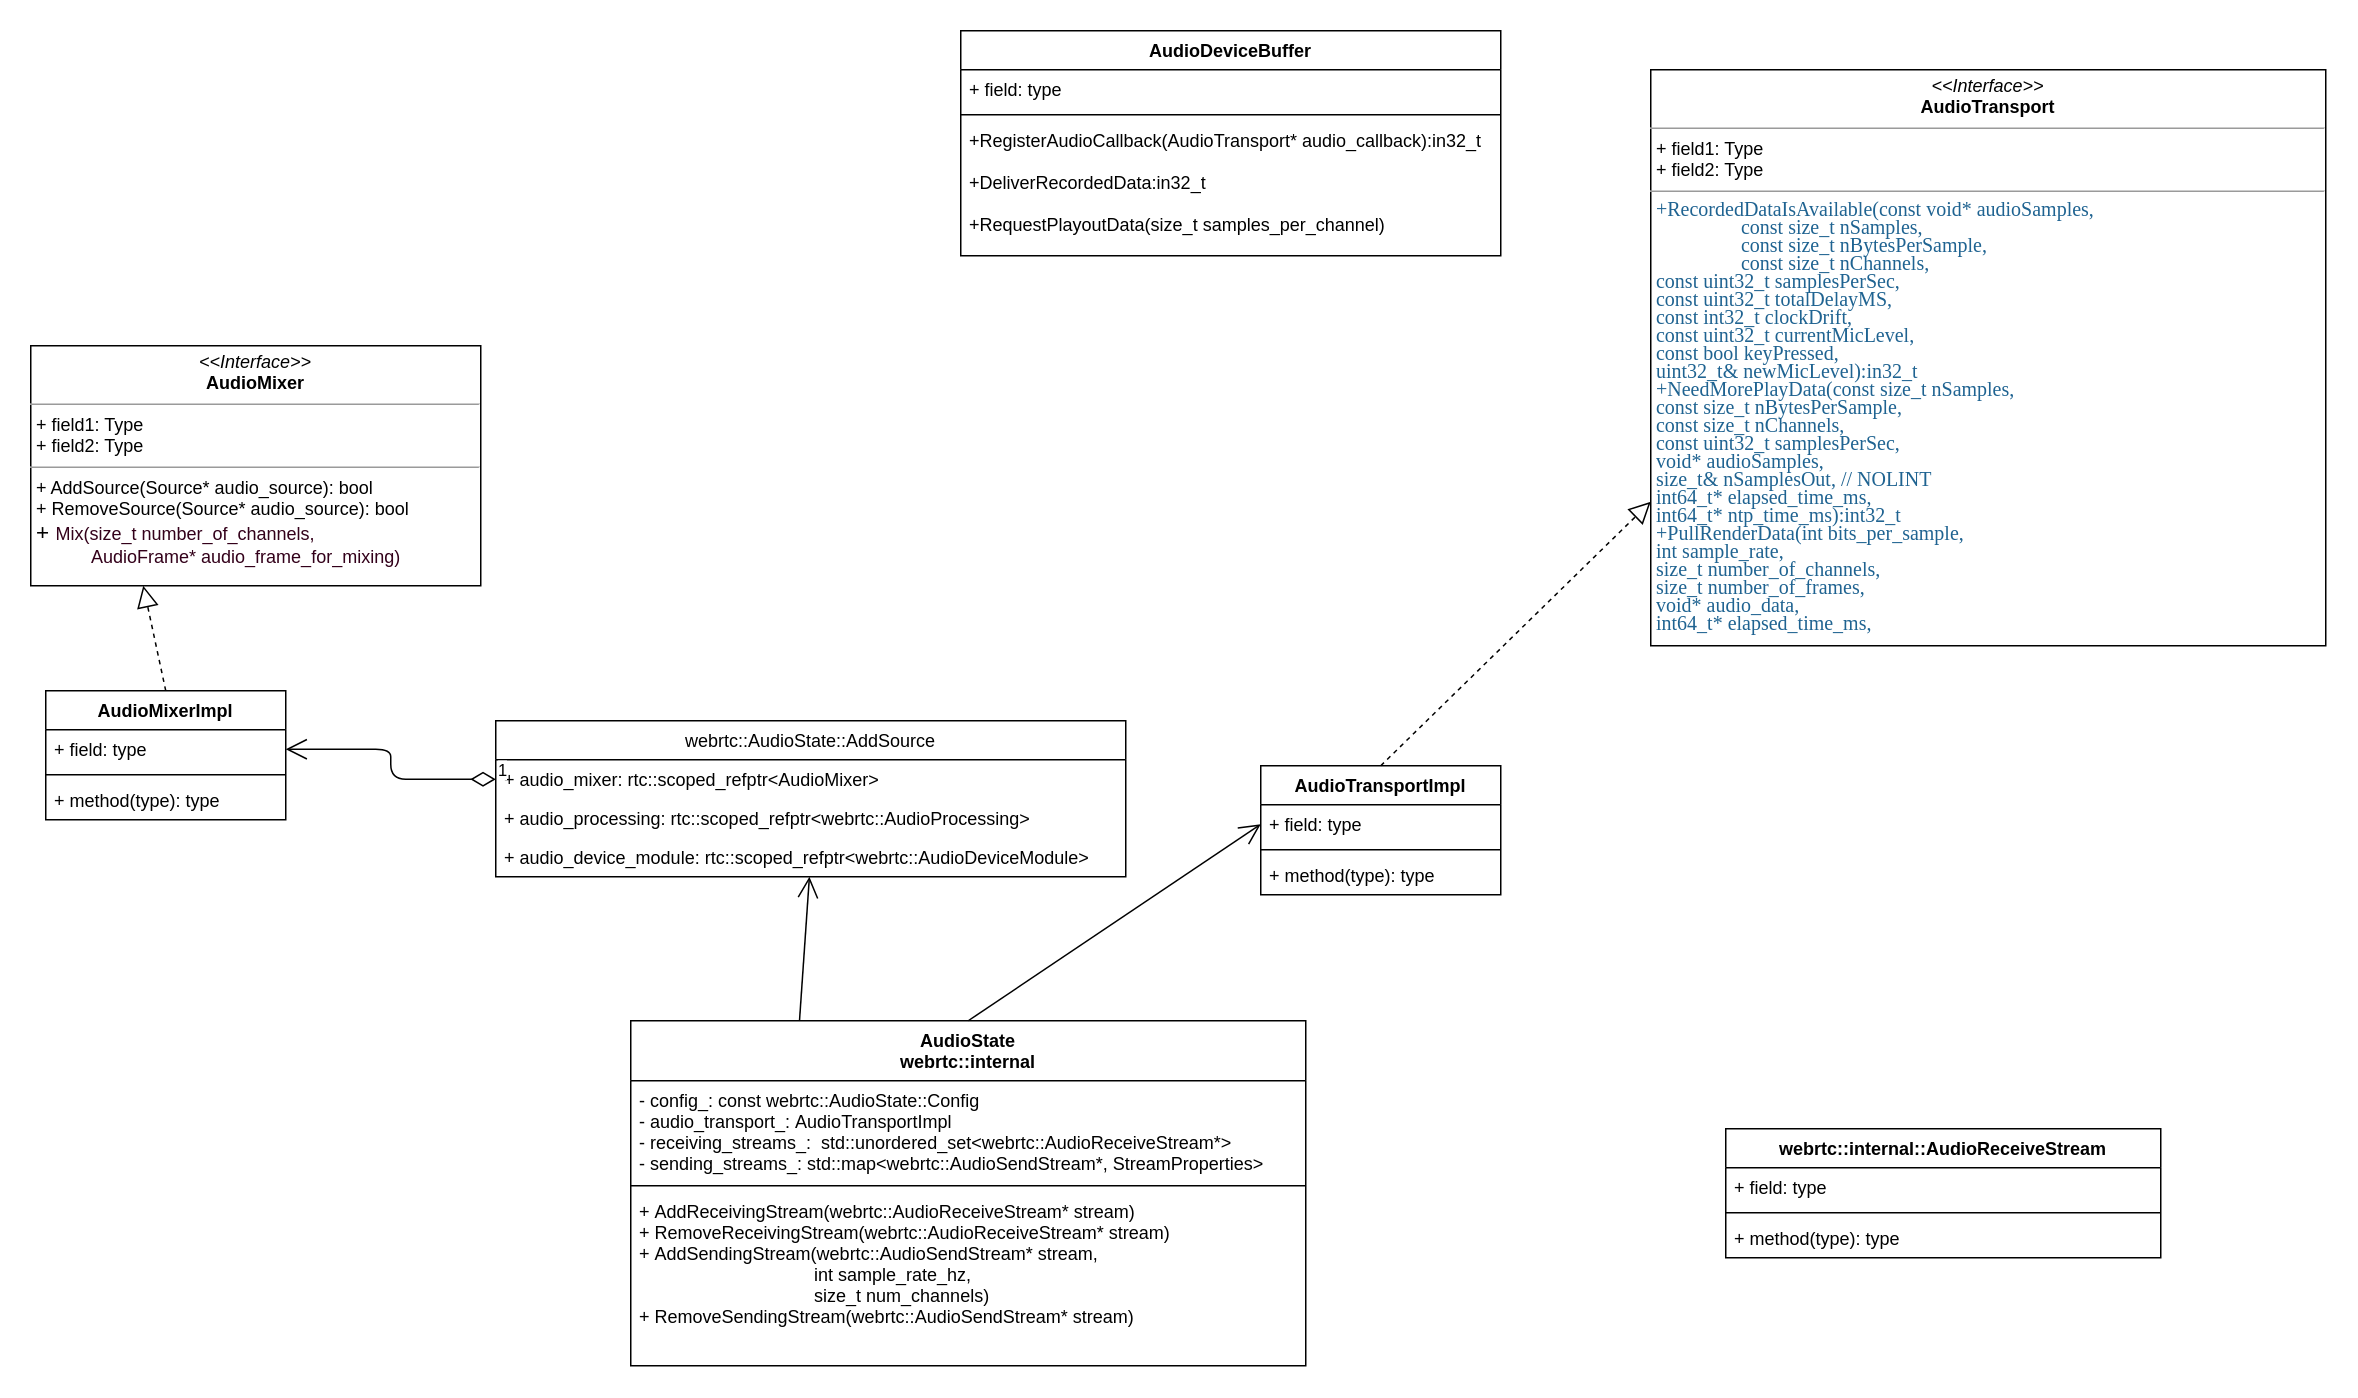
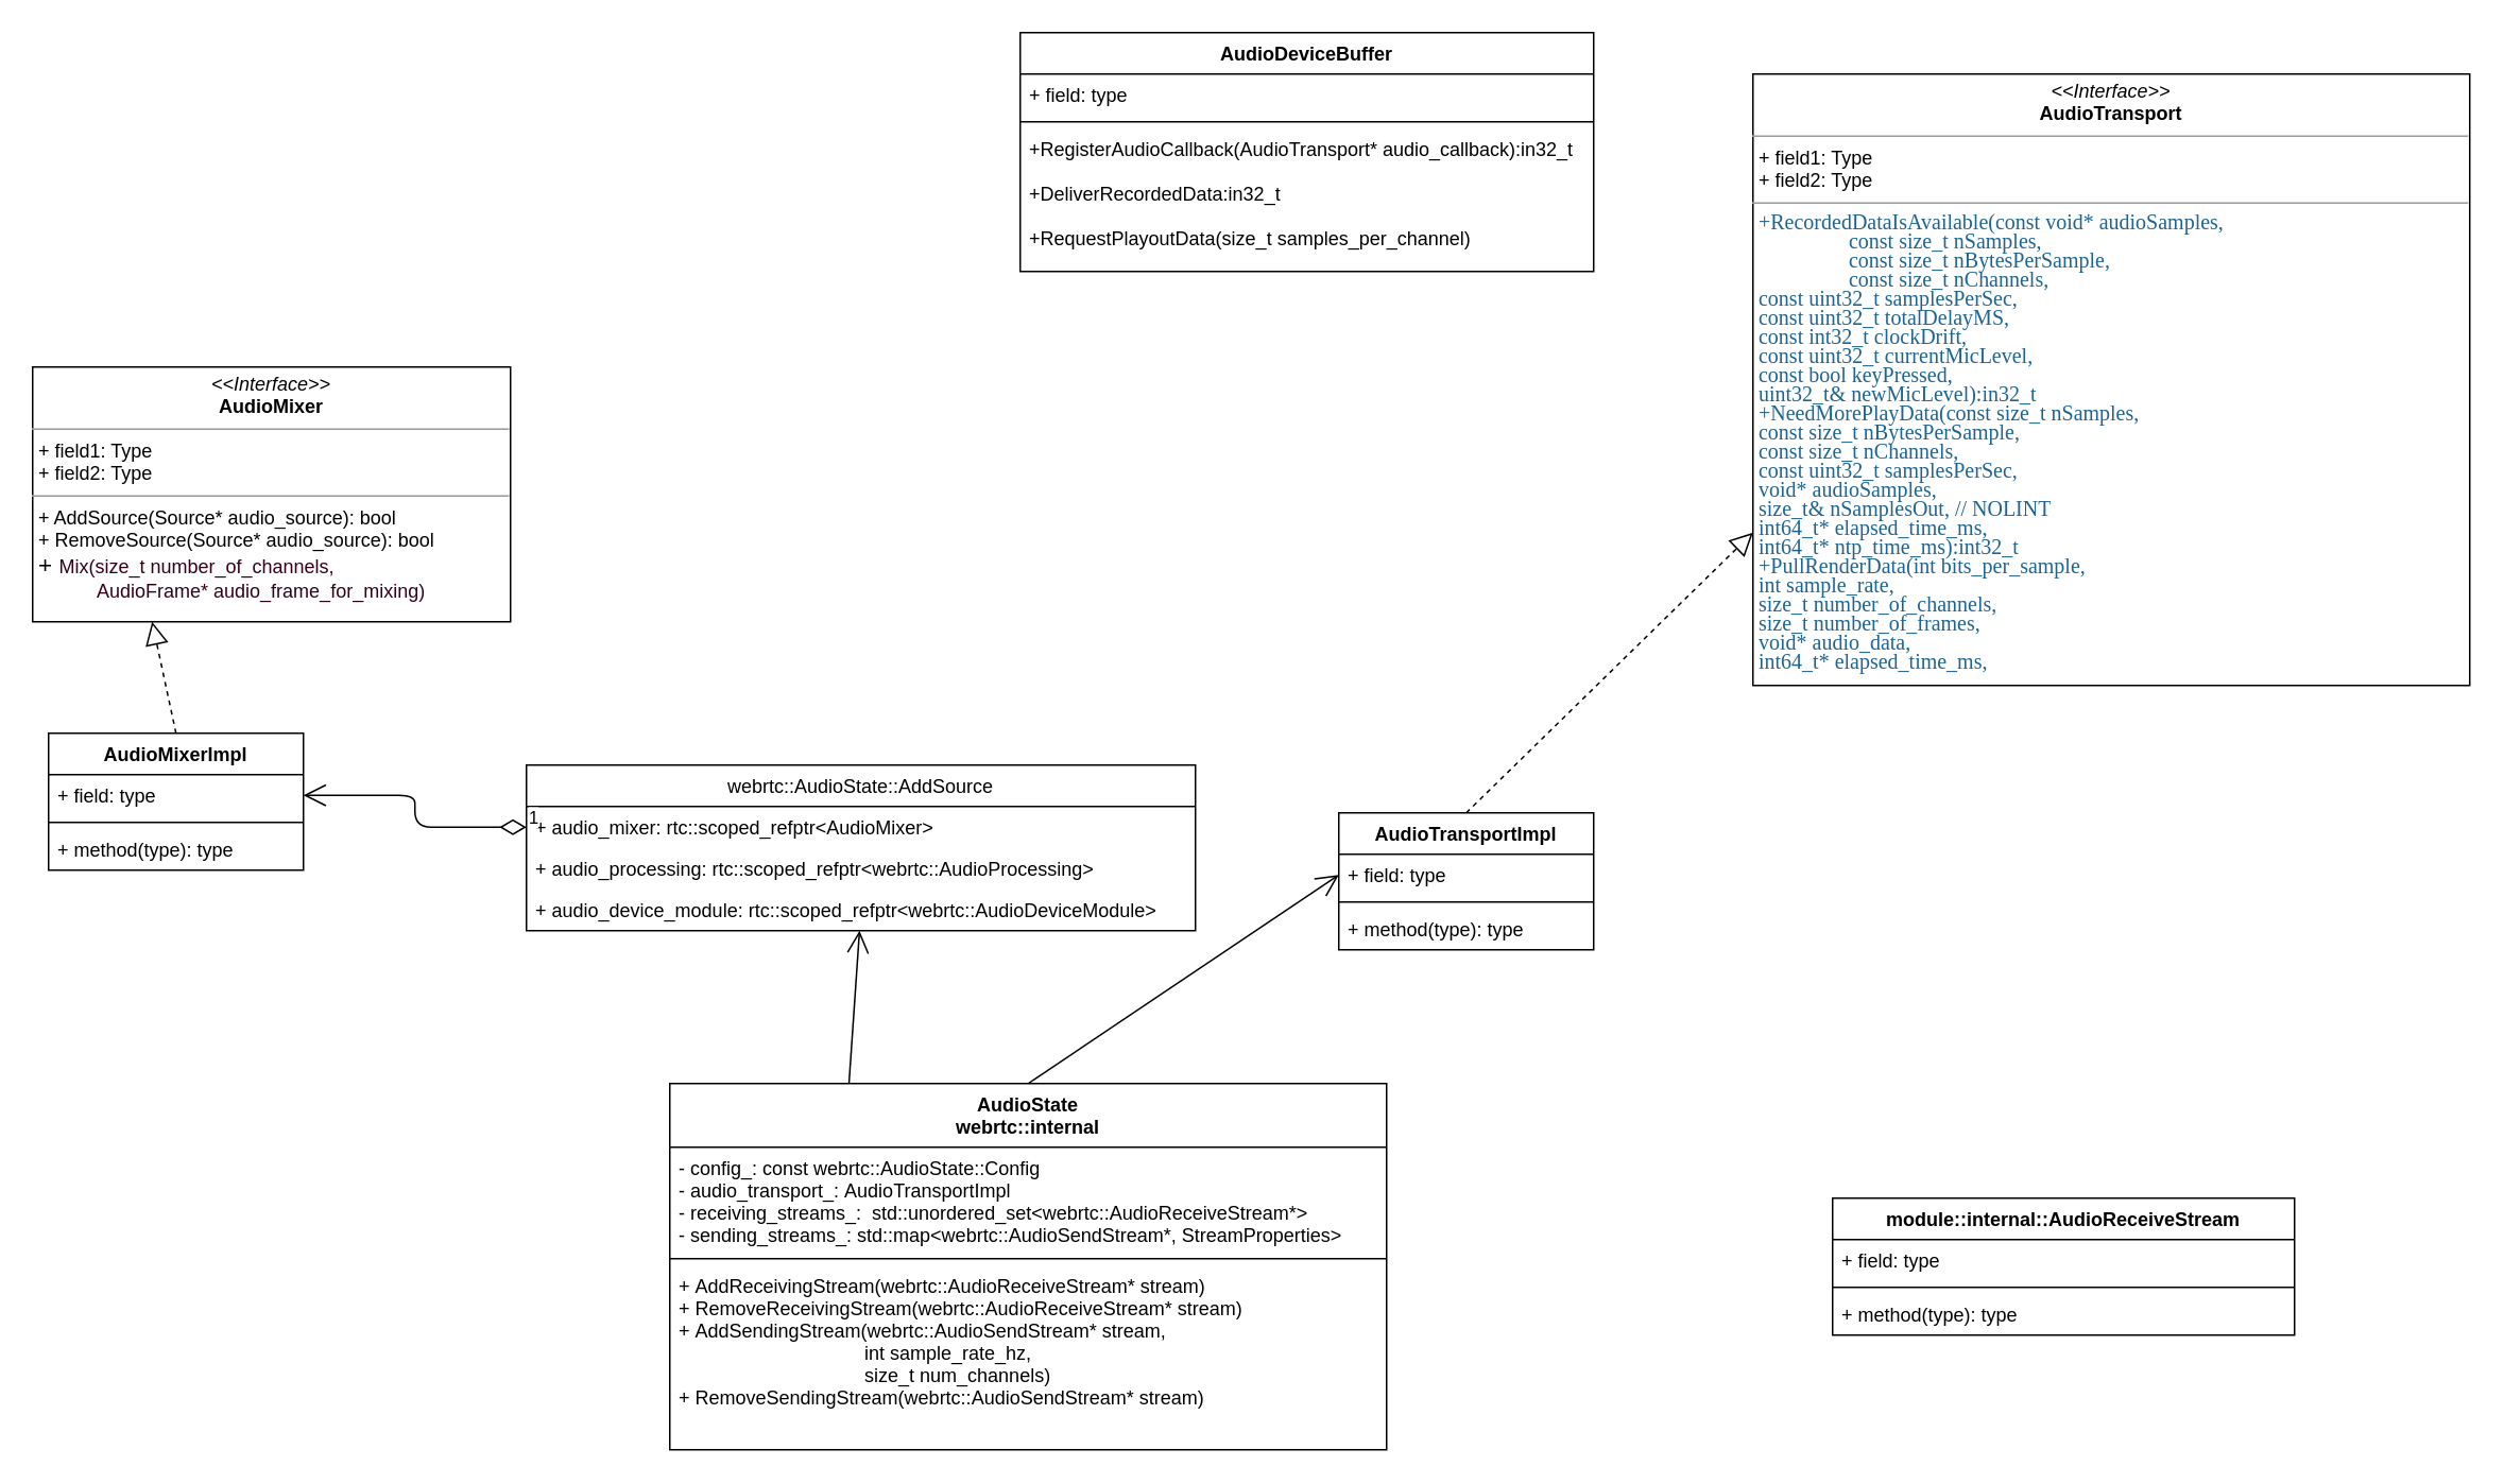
- <mxCell id="29" value="webrtc::internal::AudioReceiveStream" style="swimlane;fontStyle=1;align=center;verticalAlign=top;childLayout=stackLayout;horizontal=1;startSize=26;horizontalStack=0;resizeParent=1;resizeParentMax=0;resizeLast=0;collapsible=1;marginBottom=0;" vertex="1" parent="1"><mxGeometry x="1150" y="752" width="290" height="86" as="geometry" /></mxCell>
+ <mxCell id="29" value="module::internal::AudioReceiveStream" style="swimlane;fontStyle=1;align=center;verticalAlign=top;childLayout=stackLayout;horizontal=1;startSize=26;horizontalStack=0;resizeParent=1;resizeParentMax=0;resizeLast=0;collapsible=1;marginBottom=0;" vertex="1" parent="1"><mxGeometry x="1150" y="752" width="290" height="86" as="geometry" /></mxCell>
